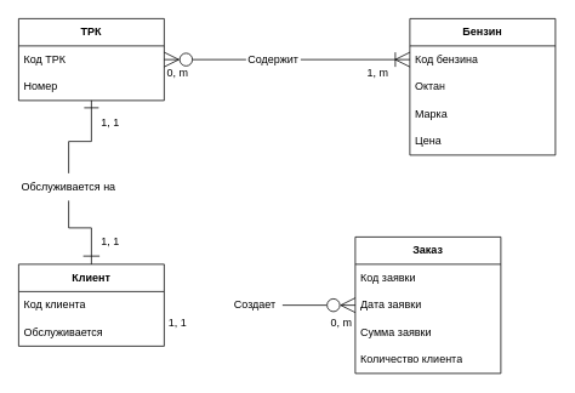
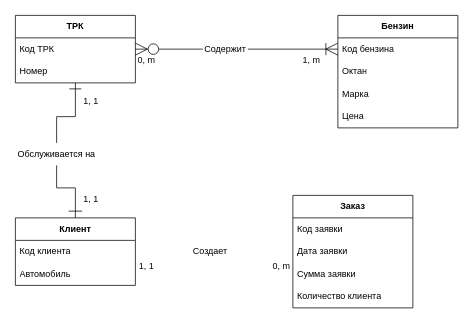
- <mxCell id="24" value="" style="edgeStyle=orthogonalEdgeStyle;rounded=0;orthogonalLoop=1;jettySize=auto;html=1;endArrow=none;endFill=0;startArrow=ERzeroToMany;startFill=0;startSize=14;" parent="1" source="12" target="25" edge="1"><mxGeometry relative="1" as="geometry"><mxPoint x="390" y="335" as="sourcePoint" /><mxPoint x="180" y="335" as="targetPoint" /></mxGeometry></mxCell>
- <mxCell id="18" value="Обслуживается" style="text;strokeColor=none;fillColor=none;align=left;verticalAlign=middle;spacingLeft=4;spacingRight=4;overflow=hidden;points=[[0,0.5],[1,0.5]];portConstraint=eastwest;rotatable=0;whiteSpace=wrap;html=1;" parent="16" vertex="1"><mxGeometry y="60" width="160" height="30" as="geometry" /></mxCell>
+ <mxCell id="18" value="Автомобиль" style="text;strokeColor=none;fillColor=none;align=left;verticalAlign=middle;spacingLeft=4;spacingRight=4;overflow=hidden;points=[[0,0.5],[1,0.5]];portConstraint=eastwest;rotatable=0;whiteSpace=wrap;html=1;" parent="16" vertex="1"><mxGeometry y="60" width="160" height="30" as="geometry" /></mxCell>
